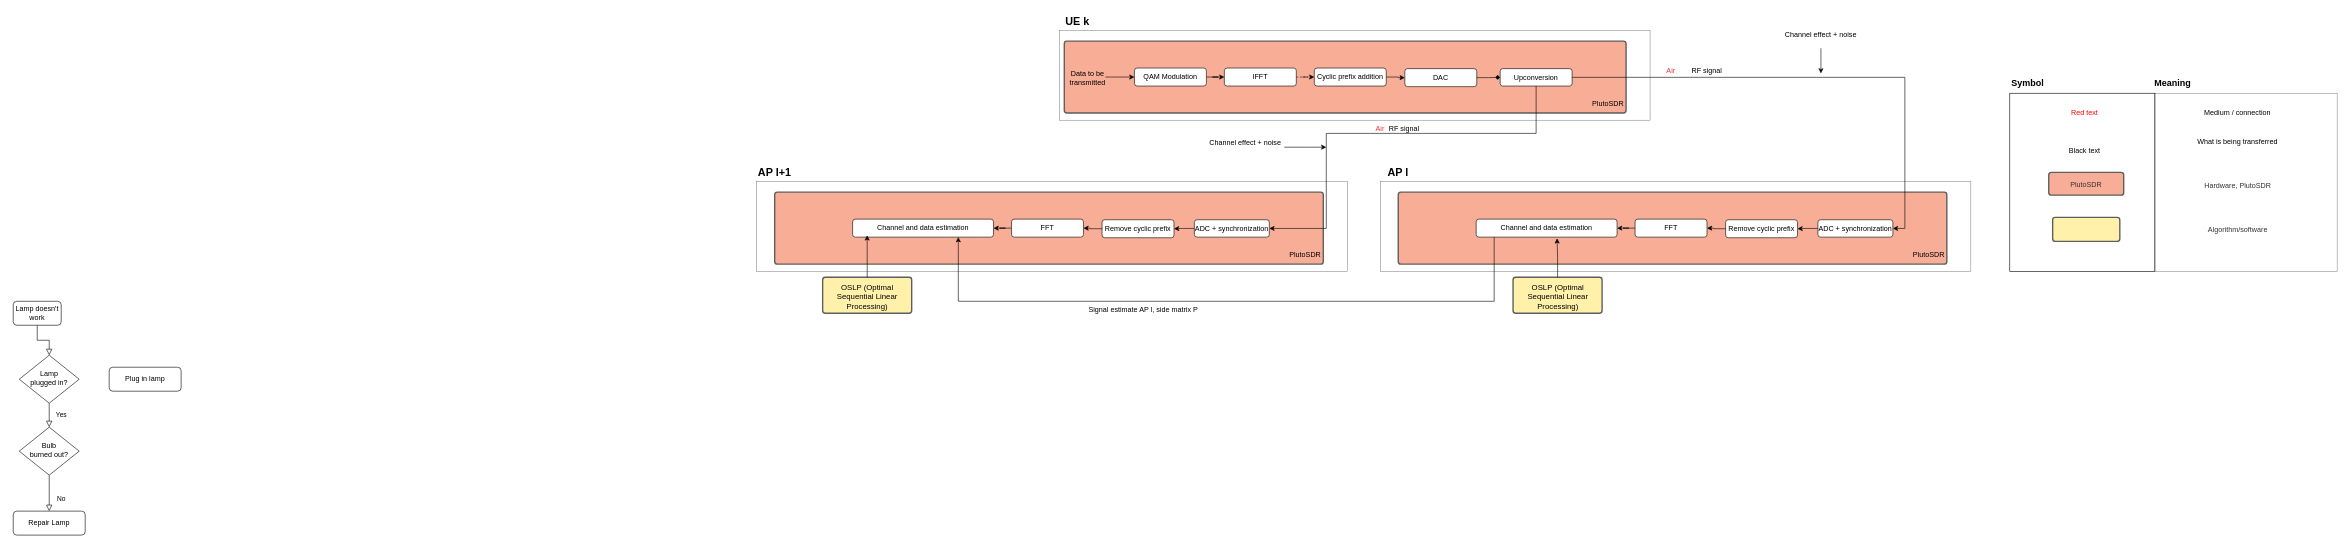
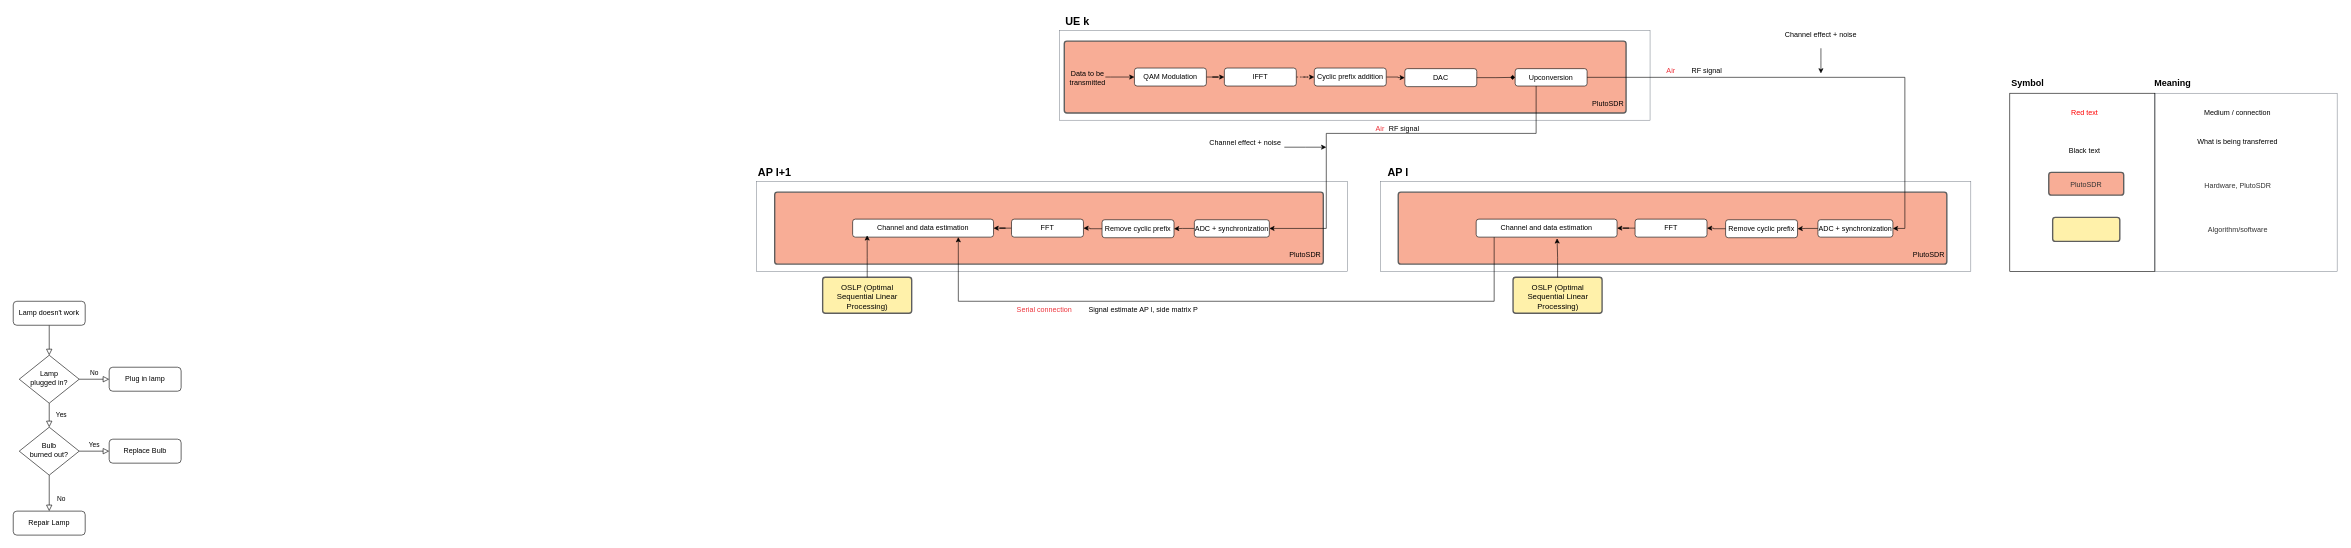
- <mxCell id="27" value="Upconversion" style="rounded=1;whiteSpace=wrap;html=1;" vertex="1" parent="1"><mxGeometry x="2500" y="114" width="120" height="29" as="geometry" /></mxCell>
+ <mxCell id="27" value="Upconversion" style="rounded=1;whiteSpace=wrap;html=1;" vertex="1" parent="1"><mxGeometry x="2525" y="114" width="120" height="29" as="geometry" /></mxCell>
+ <mxCell id="78" value="&lt;font color=&quot;#ed333b&quot;&gt;Serial connection&lt;br&gt;&lt;/font&gt;" style="text;html=1;align=center;verticalAlign=middle;whiteSpace=wrap;rounded=0;" vertex="1" parent="1"><mxGeometry x="1690" y="502" width="100" height="30" as="geometry" /></mxCell>
- <mxCell id="3" value="Lamp doesn't work" style="rounded=1;whiteSpace=wrap;html=1;fontSize=12;glass=0;strokeWidth=1;shadow=0;" parent="1" vertex="1"><mxGeometry x="20" y="502" width="80" height="40" as="geometry" /></mxCell>
+ <mxCell id="3" value="Lamp doesn't work" style="rounded=1;whiteSpace=wrap;html=1;fontSize=12;glass=0;strokeWidth=1;shadow=0;" parent="1" vertex="1"><mxGeometry x="20" y="502" width="120" height="40" as="geometry" /></mxCell>
+ <mxCell id="5" value="No" style="edgeStyle=orthogonalEdgeStyle;rounded=0;html=1;jettySize=auto;orthogonalLoop=1;fontSize=11;endArrow=block;endFill=0;endSize=8;strokeWidth=1;shadow=0;labelBackgroundColor=none;" parent="1" source="6" target="7" edge="1"><mxGeometry y="10" relative="1" as="geometry"><mxPoint as="offset" /></mxGeometry></mxCell>
+ <mxCell id="9" value="Yes" style="edgeStyle=orthogonalEdgeStyle;rounded=0;html=1;jettySize=auto;orthogonalLoop=1;fontSize=11;endArrow=block;endFill=0;endSize=8;strokeWidth=1;shadow=0;labelBackgroundColor=none;" parent="1" source="10" target="12" edge="1"><mxGeometry y="10" relative="1" as="geometry"><mxPoint as="offset" /></mxGeometry></mxCell>
+ <mxCell id="12" value="Replace Bulb" style="rounded=1;whiteSpace=wrap;html=1;fontSize=12;glass=0;strokeWidth=1;shadow=0;" parent="1" vertex="1"><mxGeometry x="180" y="732" width="120" height="40" as="geometry" /></mxCell>
